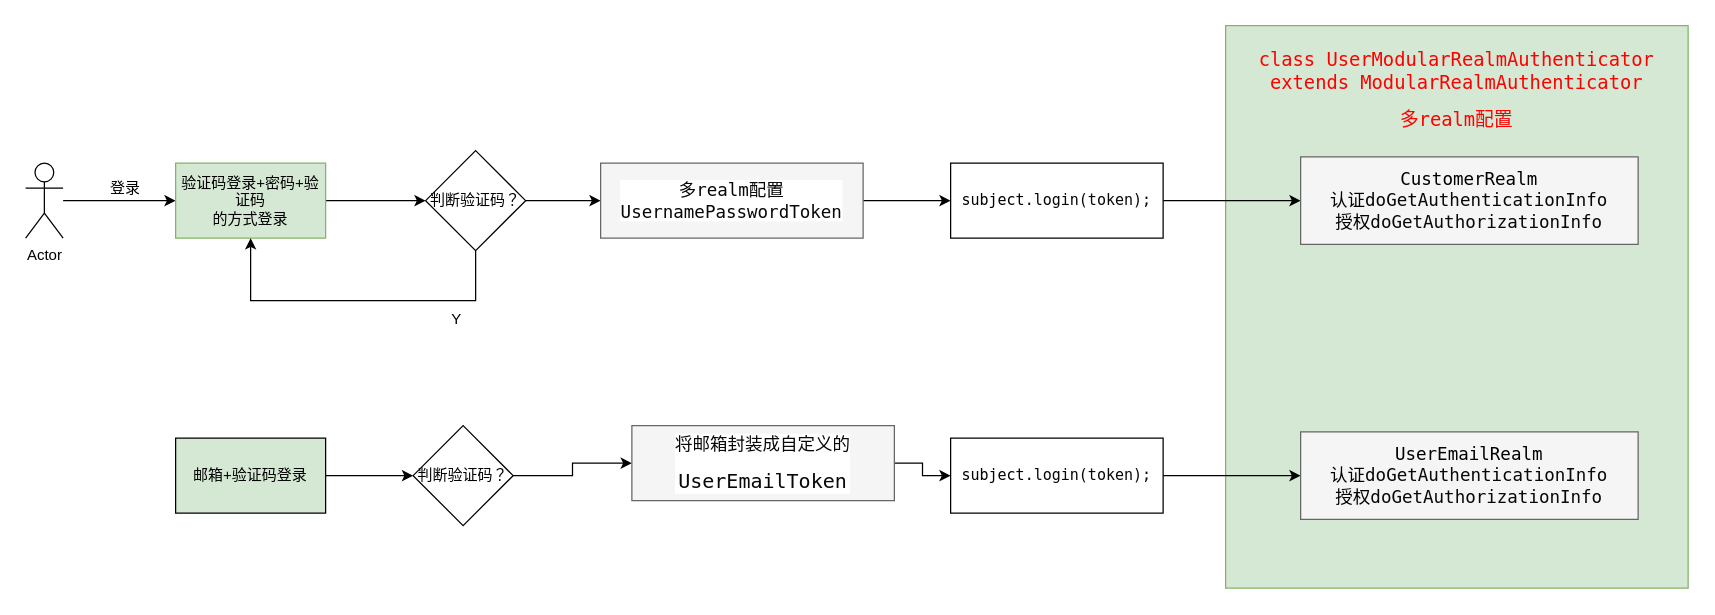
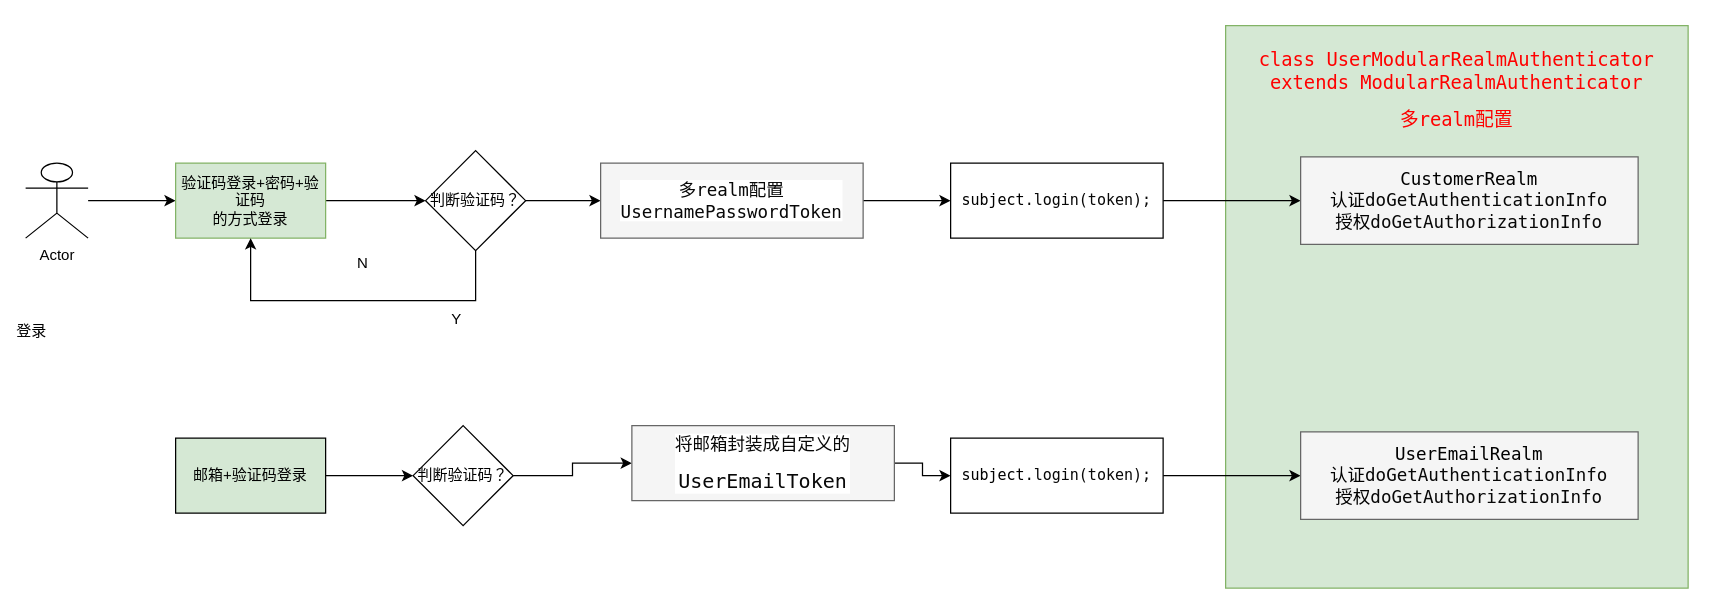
- <mxCell id="5" value="登录" style="text;html=1;strokeColor=none;fillColor=none;align=center;verticalAlign=middle;whiteSpace=wrap;rounded=0;" vertex="1" parent="1"><mxGeometry x="80" y="140" width="40" height="20" as="geometry" /></mxCell>
+ <mxCell id="5" value="登录" style="text;html=1;strokeColor=none;fillColor=none;align=center;verticalAlign=middle;whiteSpace=wrap;rounded=0;" vertex="1" parent="1"><mxGeometry x="5" y="255" width="40" height="20" as="geometry" /></mxCell>
- <mxCell id="4" value="Actor" style="shape=umlActor;verticalLabelPosition=bottom;verticalAlign=top;html=1;outlineConnect=0;" vertex="1" parent="1"><mxGeometry x="20" y="130" width="30" height="60" as="geometry" /></mxCell>
+ <mxCell id="4" value="Actor" style="shape=umlActor;verticalLabelPosition=bottom;verticalAlign=top;html=1;outlineConnect=0;" vertex="1" parent="1"><mxGeometry x="20" y="130" width="50" height="60" as="geometry" /></mxCell>
+ <mxCell id="14" value="N" style="text;html=1;strokeColor=none;fillColor=none;align=center;verticalAlign=middle;whiteSpace=wrap;rounded=0;" vertex="1" parent="1"><mxGeometry x="270" y="200" width="40" height="20" as="geometry" /></mxCell>
